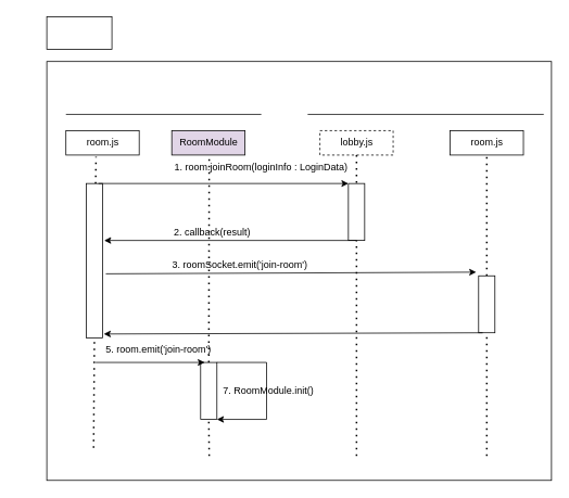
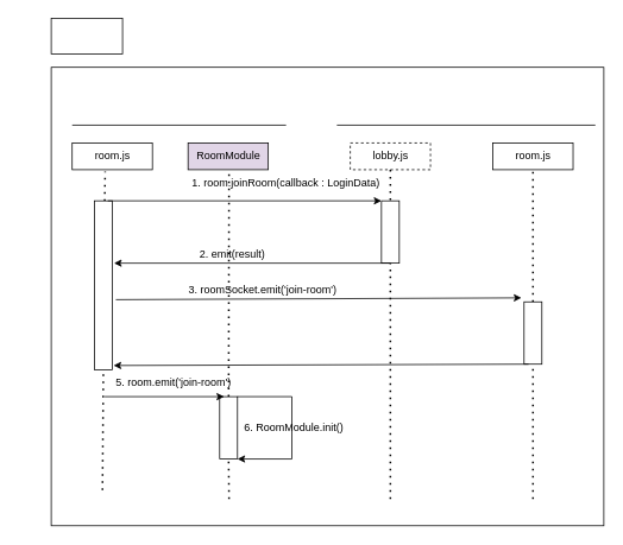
- <mxCell id="17" value="1. room.joinRoom(loginInfo : LoginData)" style="text;strokeColor=none;align=center;fillColor=none;html=1;verticalAlign=middle;whiteSpace=wrap;rounded=0;" parent="1" vertex="1"><mxGeometry x="197" y="190" width="247" height="30" as="geometry" /></mxCell>
+ <mxCell id="17" value="1. room.joinRoom(callback : LoginData)" style="text;strokeColor=none;align=center;fillColor=none;html=1;verticalAlign=middle;whiteSpace=wrap;rounded=0;" parent="1" vertex="1"><mxGeometry x="197" y="190" width="247" height="30" as="geometry" /></mxCell>
- <mxCell id="19" value="2. callback(result)" style="text;strokeColor=none;align=center;fillColor=none;html=1;verticalAlign=middle;whiteSpace=wrap;rounded=0;" parent="1" vertex="1"><mxGeometry x="137" y="270" width="247" height="30" as="geometry" /></mxCell>
+ <mxCell id="19" value="2. emit(result)" style="text;strokeColor=none;align=center;fillColor=none;html=1;verticalAlign=middle;whiteSpace=wrap;rounded=0;" parent="1" vertex="1"><mxGeometry x="137" y="270" width="247" height="30" as="geometry" /></mxCell>
- <mxCell id="31" value="7. RoomModule.init()" style="text;strokeColor=none;align=center;fillColor=none;html=1;verticalAlign=middle;whiteSpace=wrap;rounded=0;" parent="1" vertex="1"><mxGeometry x="256" y="465" width="146.5" height="30" as="geometry" /></mxCell>
+ <mxCell id="31" value="6. RoomModule.init()" style="text;strokeColor=none;align=center;fillColor=none;html=1;verticalAlign=middle;whiteSpace=wrap;rounded=0;" parent="1" vertex="1"><mxGeometry x="256" y="465" width="146.5" height="30" as="geometry" /></mxCell>
